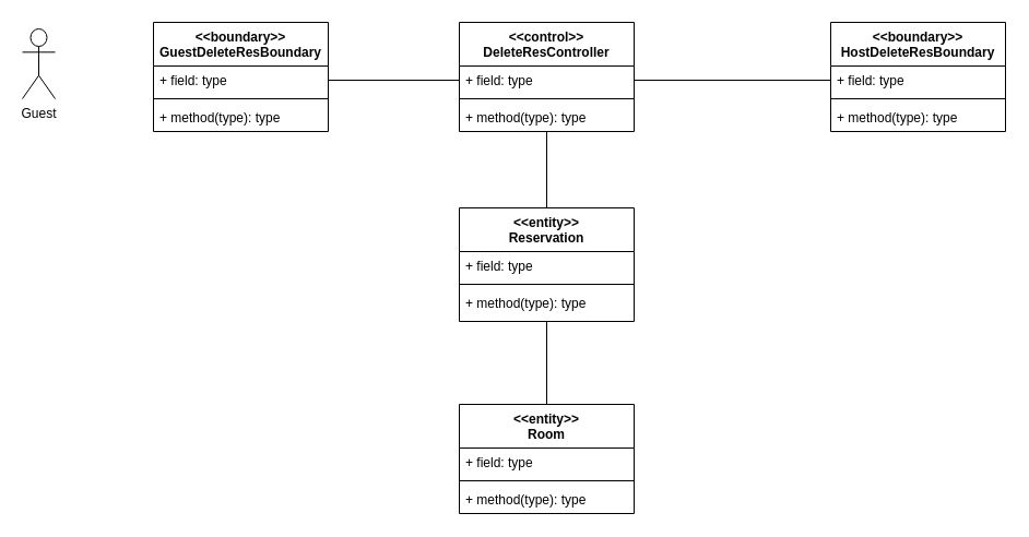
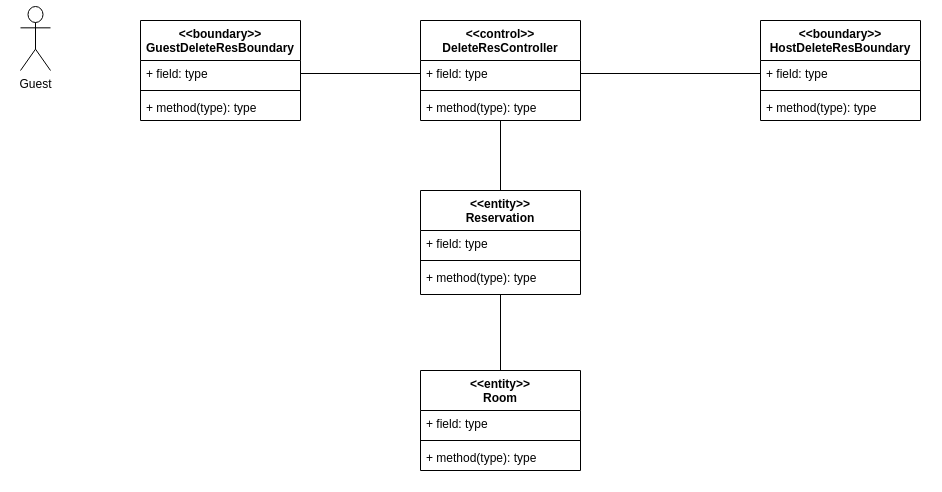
- <mxCell id="15" value="Guest" style="shape=umlActor;verticalLabelPosition=bottom;verticalAlign=top;html=1;outlineConnect=0;" parent="1" vertex="1"><mxGeometry x="20" y="26" width="30" height="64" as="geometry" /></mxCell>
+ <mxCell id="15" value="Guest" style="shape=umlActor;verticalLabelPosition=bottom;verticalAlign=top;html=1;outlineConnect=0;" parent="1" vertex="1"><mxGeometry x="20" y="6" width="30" height="64" as="geometry" /></mxCell>
